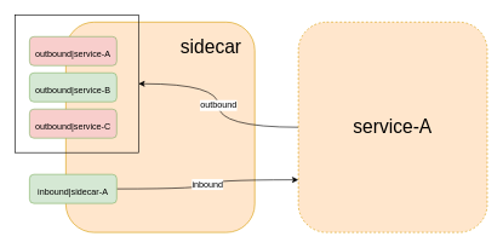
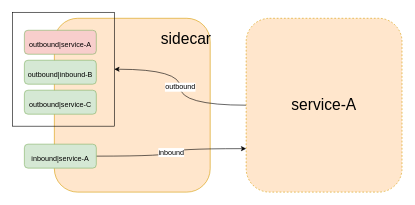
- <mxCell id="11" value="&lt;font style=&quot;font-size: 26px&quot;&gt;sidecar&lt;/font&gt;" style="text;html=1;strokeColor=none;fillColor=none;align=center;verticalAlign=middle;whiteSpace=wrap;rounded=0;fontSize=12;" vertex="1" parent="1"><mxGeometry x="260" y="50" width="60" height="30" as="geometry" /></mxCell>
+ <mxCell id="11" value="&lt;font style=&quot;font-size: 26px&quot;&gt;sidecar&lt;/font&gt;" style="text;html=1;strokeColor=none;fillColor=none;align=center;verticalAlign=middle;whiteSpace=wrap;rounded=0;fontSize=12;" vertex="1" parent="1"><mxGeometry x="280" y="50" width="60" height="30" as="geometry" /></mxCell>
- <mxCell id="6" value="&lt;font style=&quot;font-size: 12px&quot;&gt;outbound|service-B&lt;/font&gt;" style="rounded=1;whiteSpace=wrap;html=1;fontSize=26;fillColor=#d5e8d4;strokeColor=#82b366;" vertex="1" parent="1"><mxGeometry x="40" y="100" width="120" height="40" as="geometry" /></mxCell>
+ <mxCell id="6" value="&lt;font style=&quot;font-size: 12px&quot;&gt;outbound|inbound-B&lt;/font&gt;" style="rounded=1;whiteSpace=wrap;html=1;fontSize=26;fillColor=#d5e8d4;strokeColor=#82b366;" vertex="1" parent="1"><mxGeometry x="40" y="100" width="120" height="40" as="geometry" /></mxCell>
- <mxCell id="7" value="&lt;font style=&quot;font-size: 12px&quot;&gt;outbound|service-C&lt;/font&gt;" style="rounded=1;whiteSpace=wrap;html=1;fontSize=26;fillColor=#f8cecc;strokeColor=#82b366;" vertex="1" parent="1"><mxGeometry x="40" y="150" width="120" height="40" as="geometry" /></mxCell>
+ <mxCell id="7" value="&lt;font style=&quot;font-size: 12px&quot;&gt;outbound|service-C&lt;/font&gt;" style="rounded=1;whiteSpace=wrap;html=1;fontSize=26;fillColor=#d5e8d4;strokeColor=#82b366;" vertex="1" parent="1"><mxGeometry x="40" y="150" width="120" height="40" as="geometry" /></mxCell>
- <mxCell id="9" value="&lt;font style=&quot;font-size: 12px&quot;&gt;inbound|sidecar-A&lt;/font&gt;" style="rounded=1;whiteSpace=wrap;html=1;fontSize=26;fillColor=#d5e8d4;strokeColor=#82b366;" vertex="1" parent="1"><mxGeometry x="40" y="240" width="120" height="40" as="geometry" /></mxCell>
+ <mxCell id="9" value="&lt;font style=&quot;font-size: 12px&quot;&gt;inbound|service-A&lt;/font&gt;" style="rounded=1;whiteSpace=wrap;html=1;fontSize=26;fillColor=#d5e8d4;strokeColor=#82b366;" vertex="1" parent="1"><mxGeometry x="40" y="240" width="120" height="40" as="geometry" /></mxCell>
